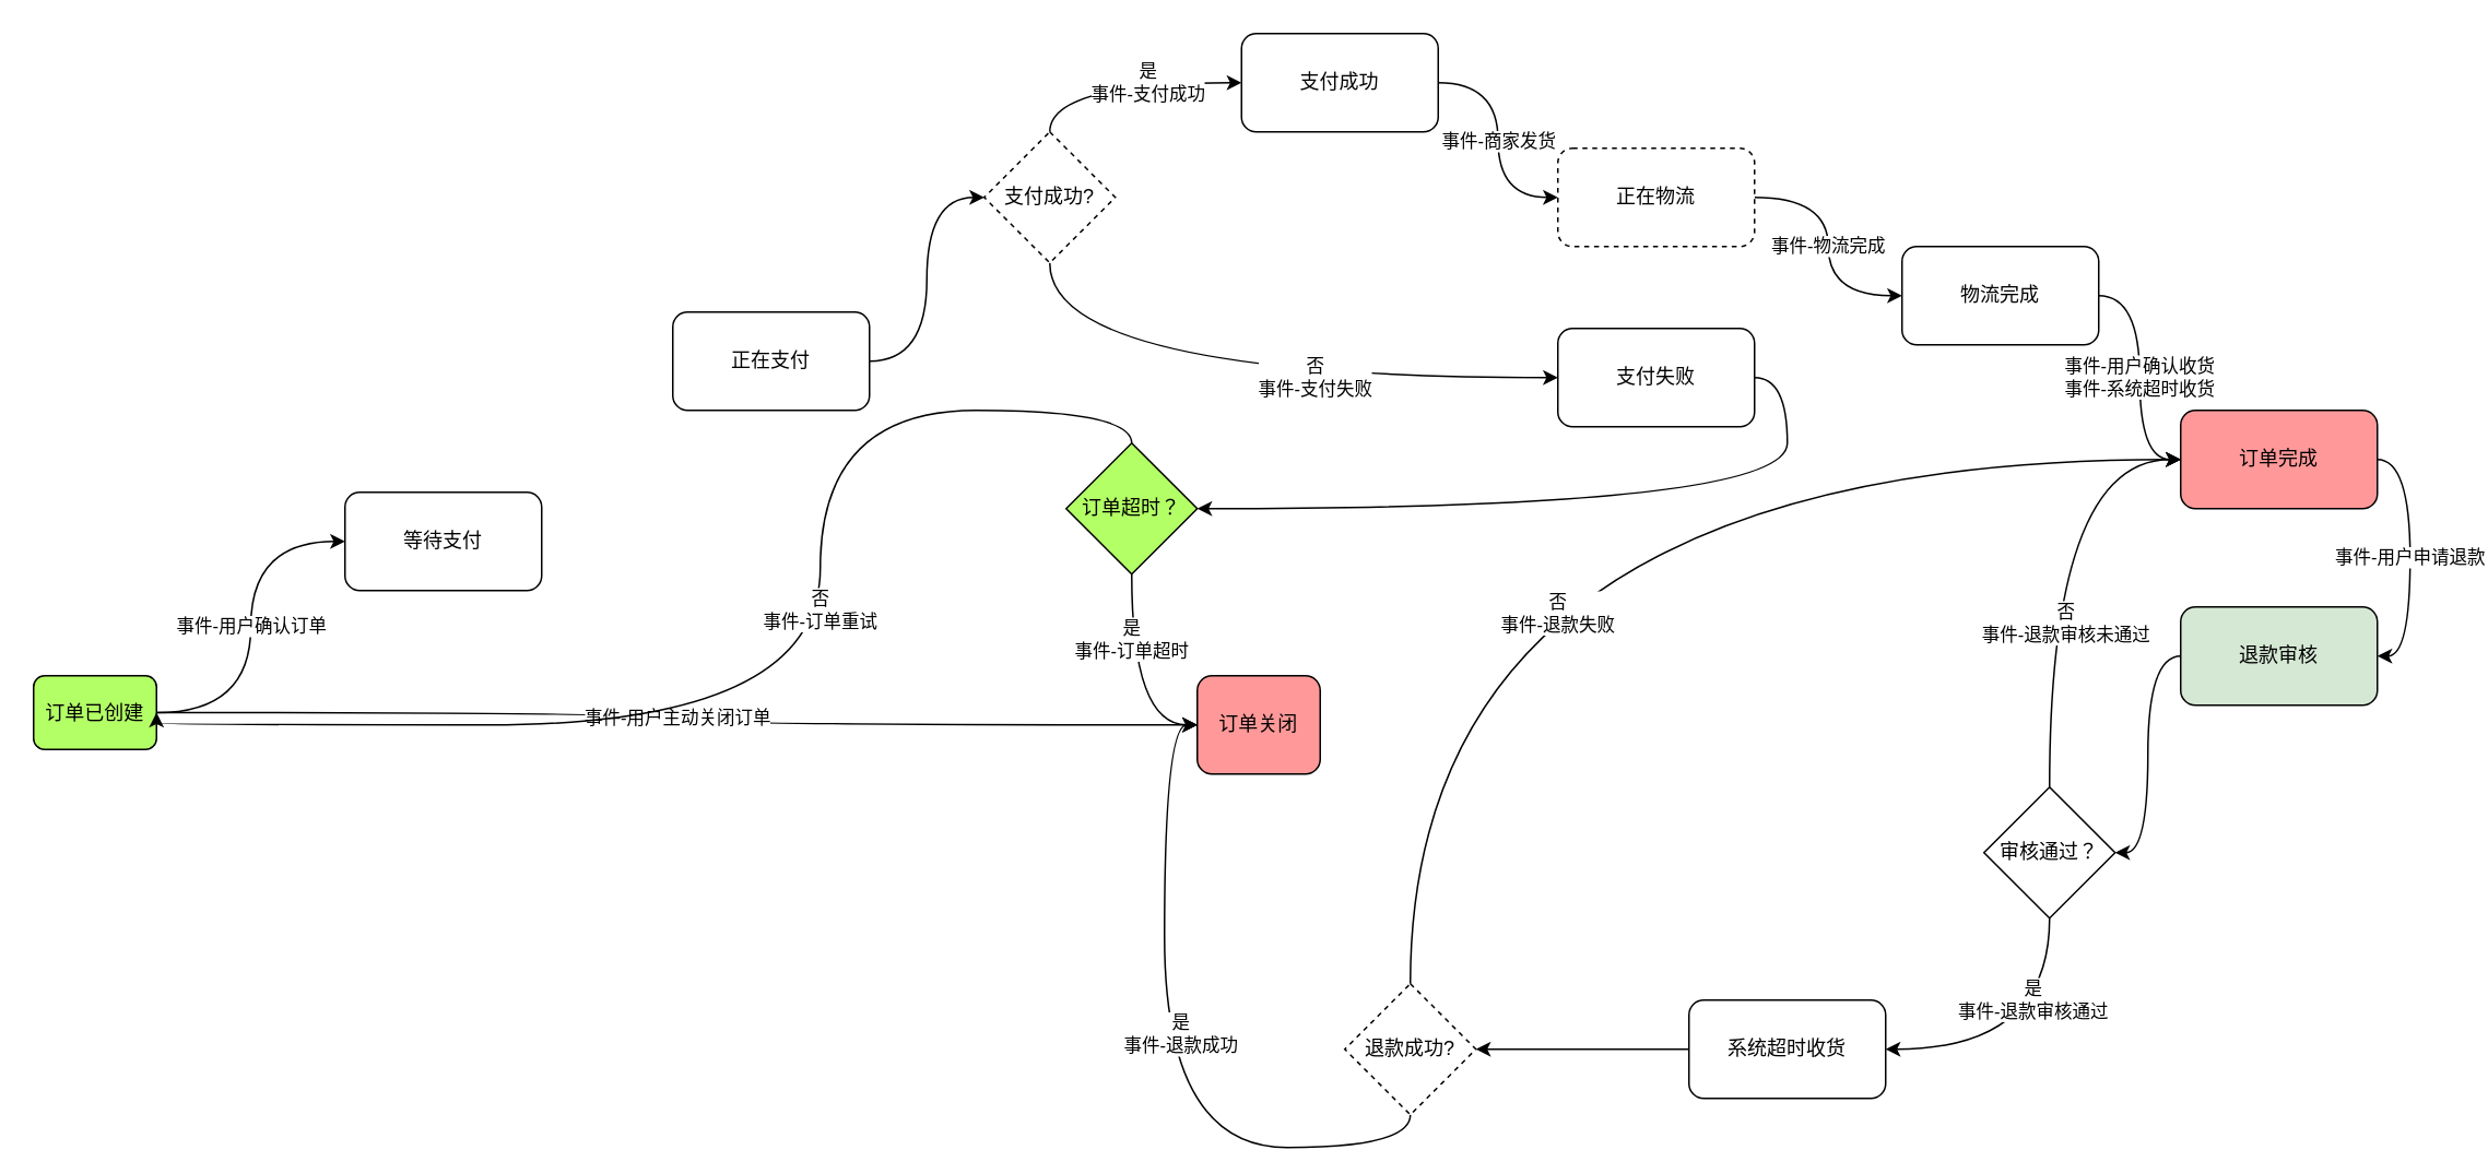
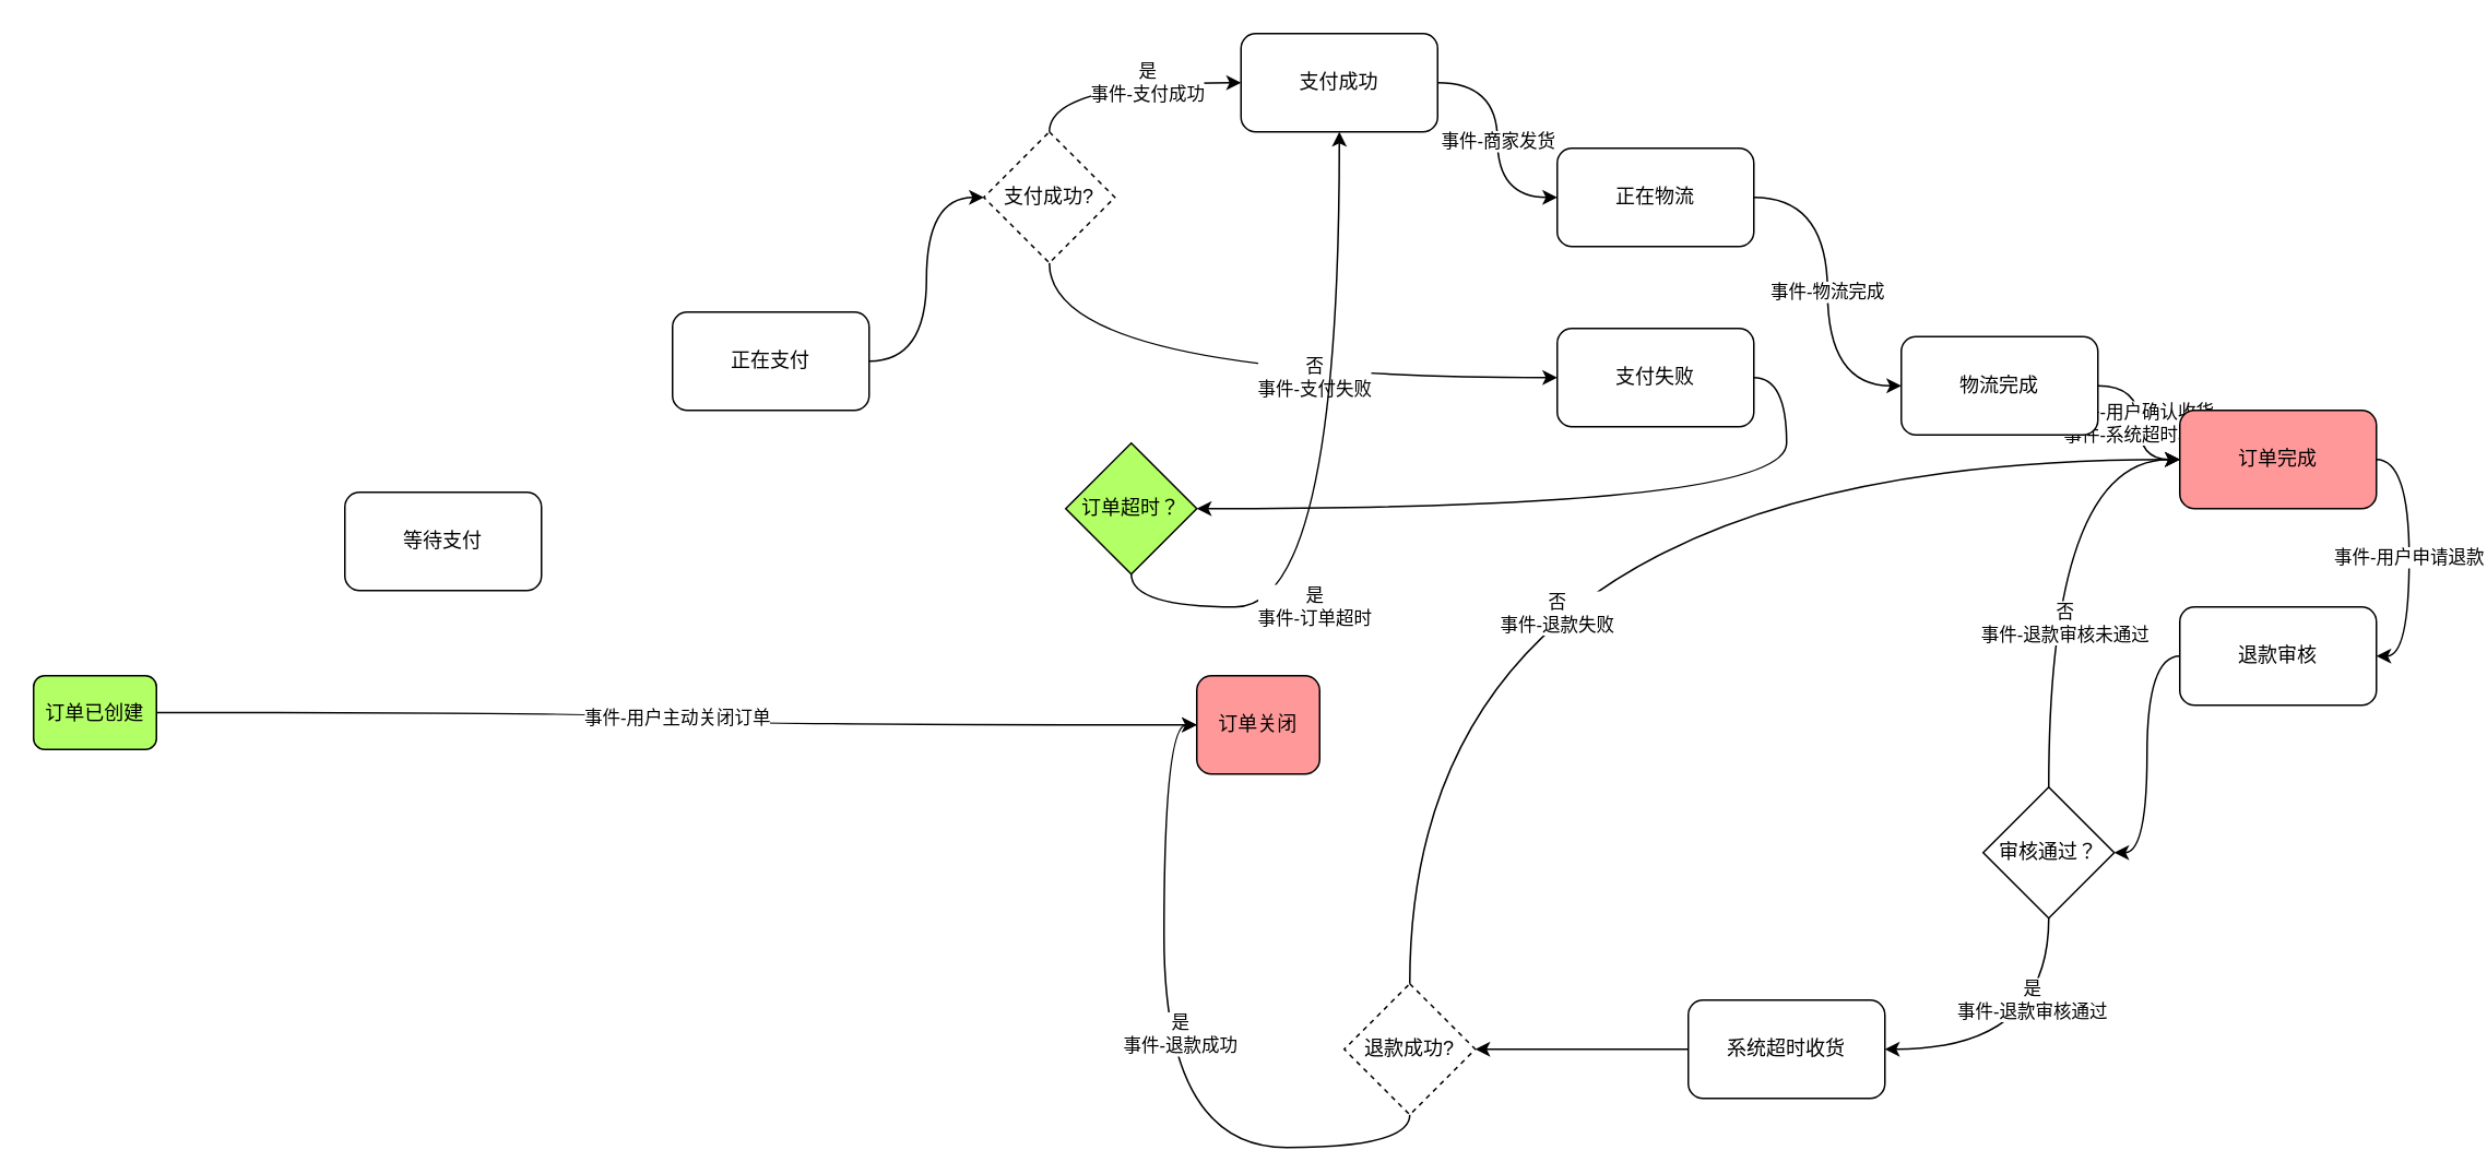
- <mxCell id="22" value="正在物流" style="rounded=1;whiteSpace=wrap;html=1;dashed=1;" parent="1" vertex="1"><mxGeometry x="950" y="90" width="120" height="60" as="geometry" /></mxCell>
+ <mxCell id="22" value="正在物流" style="rounded=1;whiteSpace=wrap;html=1;" parent="1" vertex="1"><mxGeometry x="950" y="90" width="120" height="60" as="geometry" /></mxCell>
- <mxCell id="24" value="物流完成" style="rounded=1;whiteSpace=wrap;html=1;" parent="1" vertex="1"><mxGeometry x="1160" y="150" width="120" height="60" as="geometry" /></mxCell>
+ <mxCell id="24" value="物流完成" style="rounded=1;whiteSpace=wrap;html=1;" parent="1" vertex="1"><mxGeometry x="1160" y="205" width="120" height="60" as="geometry" /></mxCell>
- <mxCell id="19" value="否&lt;br&gt;事件-订单重试" style="edgeStyle=orthogonalEdgeStyle;curved=1;rounded=0;orthogonalLoop=1;jettySize=auto;html=1;exitX=0.5;exitY=0;exitDx=0;exitDy=0;entryX=1;entryY=0.5;entryDx=0;entryDy=0;" edge="1" parent="1" source="20" target="4"><mxGeometry x="-0.186" relative="1" as="geometry"><Array as="points"><mxPoint x="690" y="250" /><mxPoint x="500" y="250" /><mxPoint x="500" y="442" /></Array><mxPoint as="offset" /></mxGeometry></mxCell>
- <mxCell id="3" value="事件-用户确认订单" style="edgeStyle=orthogonalEdgeStyle;rounded=0;orthogonalLoop=1;jettySize=auto;html=1;exitX=1;exitY=0.5;exitDx=0;exitDy=0;entryX=0;entryY=0.5;entryDx=0;entryDy=0;curved=1;" parent="1" source="4" target="29" edge="1"><mxGeometry relative="1" as="geometry" /></mxCell>
- <mxCell id="18" value="是&lt;br&gt;事件-订单超时" style="edgeStyle=orthogonalEdgeStyle;curved=1;rounded=0;orthogonalLoop=1;jettySize=auto;html=1;exitX=0.5;exitY=1;exitDx=0;exitDy=0;entryX=0;entryY=0.5;entryDx=0;entryDy=0;" edge="1" parent="1" source="20" target="9"><mxGeometry x="-0.394" relative="1" as="geometry"><mxPoint as="offset" /></mxGeometry></mxCell>
+ <mxCell id="18" value="是&lt;br&gt;事件-订单超时" style="edgeStyle=orthogonalEdgeStyle;curved=1;rounded=0;orthogonalLoop=1;jettySize=auto;html=1;exitX=0.5;exitY=1;exitDx=0;exitDy=0;" edge="1" parent="1" source="20" target="8"><mxGeometry x="-0.394" relative="1" as="geometry"><mxPoint as="offset" /></mxGeometry></mxCell>
- <mxCell id="28" value="退款审核" style="rounded=1;whiteSpace=wrap;html=1;fillColor=#d5e8d4;" parent="1" vertex="1"><mxGeometry x="1330" y="370" width="120" height="60" as="geometry" /></mxCell>
+ <mxCell id="28" value="退款审核" style="rounded=1;whiteSpace=wrap;html=1;" parent="1" vertex="1"><mxGeometry x="1330" y="370" width="120" height="60" as="geometry" /></mxCell>
